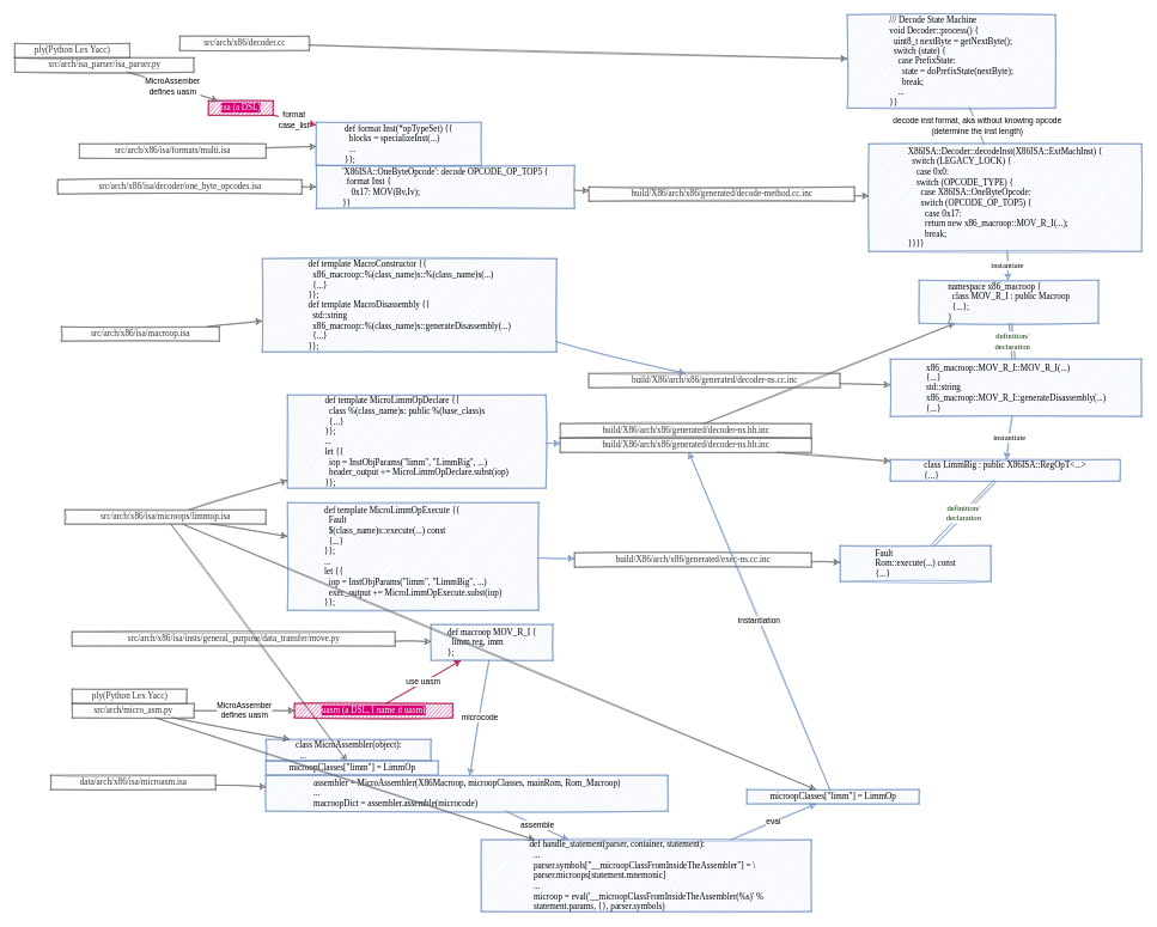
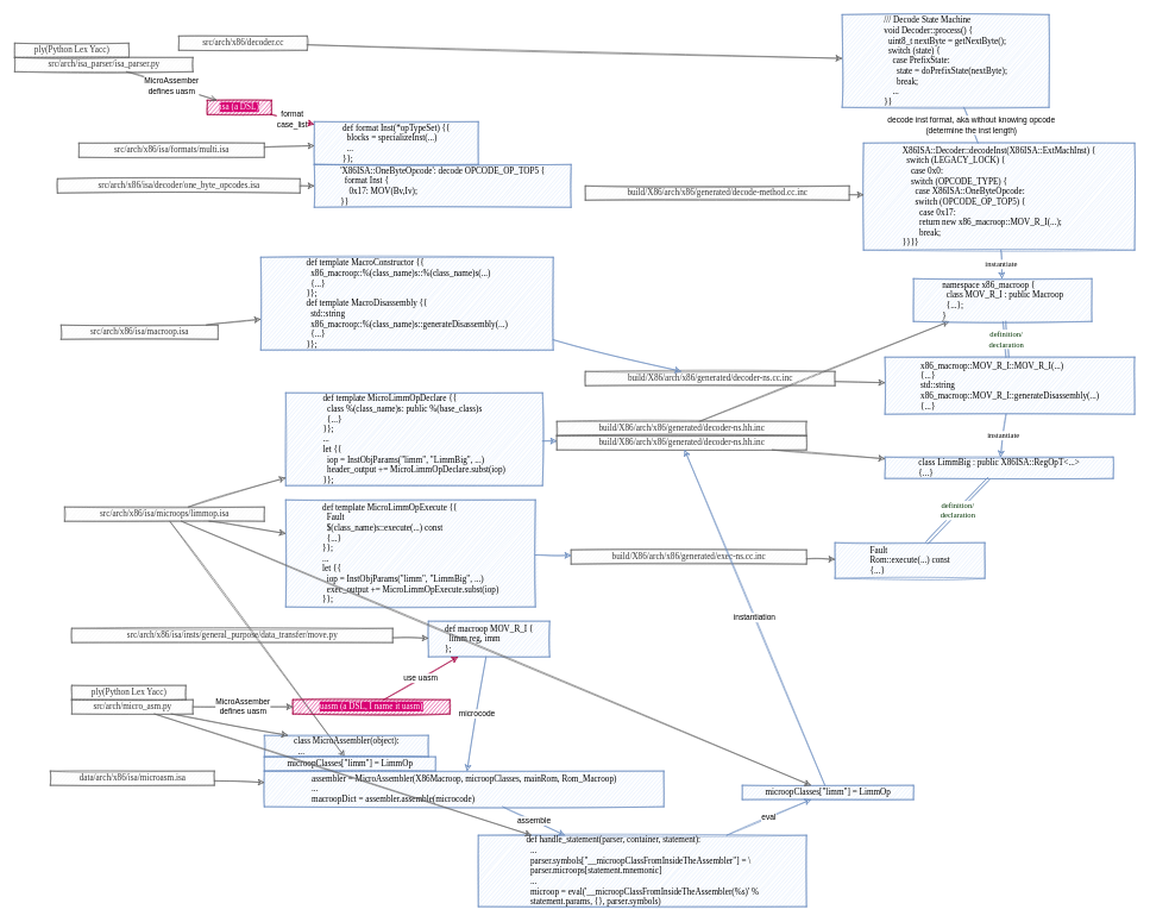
- <mxCell id="48" value="MicroAssember&lt;br&gt;defines uasm" style="endArrow=classic;html=1;rounded=0;sketch=1;fillColor=#f5f5f5;strokeColor=#666666;endFill=1;" parent="1" source="46" target="47" edge="1"><mxGeometry width="50" height="50" relative="1" as="geometry"><mxPoint x="420" y="100" as="sourcePoint" /><mxPoint x="470" y="50" as="targetPoint" /></mxGeometry></mxCell>
+ <mxCell id="48" value="MicroAssember&lt;br&gt;defines uasm" style="endArrow=open;html=1;rounded=0;sketch=1;fillColor=#f5f5f5;strokeColor=#666666;endFill=1;" parent="1" source="46" target="47" edge="1"><mxGeometry width="50" height="50" relative="1" as="geometry"><mxPoint x="420" y="100" as="sourcePoint" /><mxPoint x="470" y="50" as="targetPoint" /></mxGeometry></mxCell>
- <mxCell id="52" value="" style="endArrow=classic;html=1;rounded=0;sketch=1;fillColor=#f5f5f5;strokeColor=#666666;endFill=1;" parent="1" source="51" target="31" edge="1"><mxGeometry width="50" height="50" relative="1" as="geometry"><mxPoint x="991.364" y="140" as="sourcePoint" /><mxPoint x="1190" y="113.988" as="targetPoint" /></mxGeometry></mxCell>
